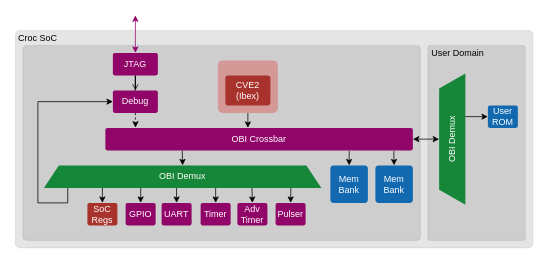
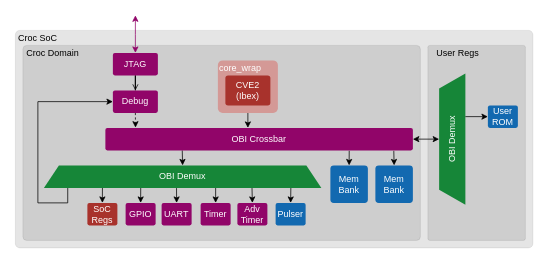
+ <mxCell id="28" value="Croc Domain" style="text;html=1;strokeColor=none;fillColor=none;align=center;verticalAlign=middle;whiteSpace=wrap;rounded=0;opacity=20;" parent="1" vertex="1"><mxGeometry x="30" y="60" width="80" height="20" as="geometry" /></mxCell>
- <mxCell id="29" value="User Domain" style="text;html=1;strokeColor=none;fillColor=none;align=center;verticalAlign=middle;whiteSpace=wrap;rounded=0;opacity=20;" parent="1" vertex="1"><mxGeometry x="570" y="60" width="80" height="20" as="geometry" /></mxCell>
+ <mxCell id="29" value="User Regs" style="text;html=1;strokeColor=none;fillColor=none;align=center;verticalAlign=middle;whiteSpace=wrap;rounded=0;opacity=20;" parent="1" vertex="1"><mxGeometry x="570" y="60" width="80" height="20" as="geometry" /></mxCell>
+ <mxCell id="31" value="core_wrap" style="text;html=1;strokeColor=none;fillColor=none;align=center;verticalAlign=middle;whiteSpace=wrap;rounded=0;opacity=60;fontColor=#FFFFFF;" parent="1" vertex="1"><mxGeometry x="290" y="80" width="60" height="20" as="geometry" /></mxCell>
- <mxCell id="40" value="Pulser" style="rounded=1;whiteSpace=wrap;html=1;arcSize=9;fillColor=#910569;strokeColor=none;fontColor=#FFFFFF;" parent="1" vertex="1"><mxGeometry x="367" y="270" width="40" height="30" as="geometry" /></mxCell>
+ <mxCell id="40" value="Pulser" style="rounded=1;whiteSpace=wrap;html=1;arcSize=9;fillColor=#1269b0;strokeColor=none;fontColor=#FFFFFF;" parent="1" vertex="1"><mxGeometry x="367" y="270" width="40" height="30" as="geometry" /></mxCell>
